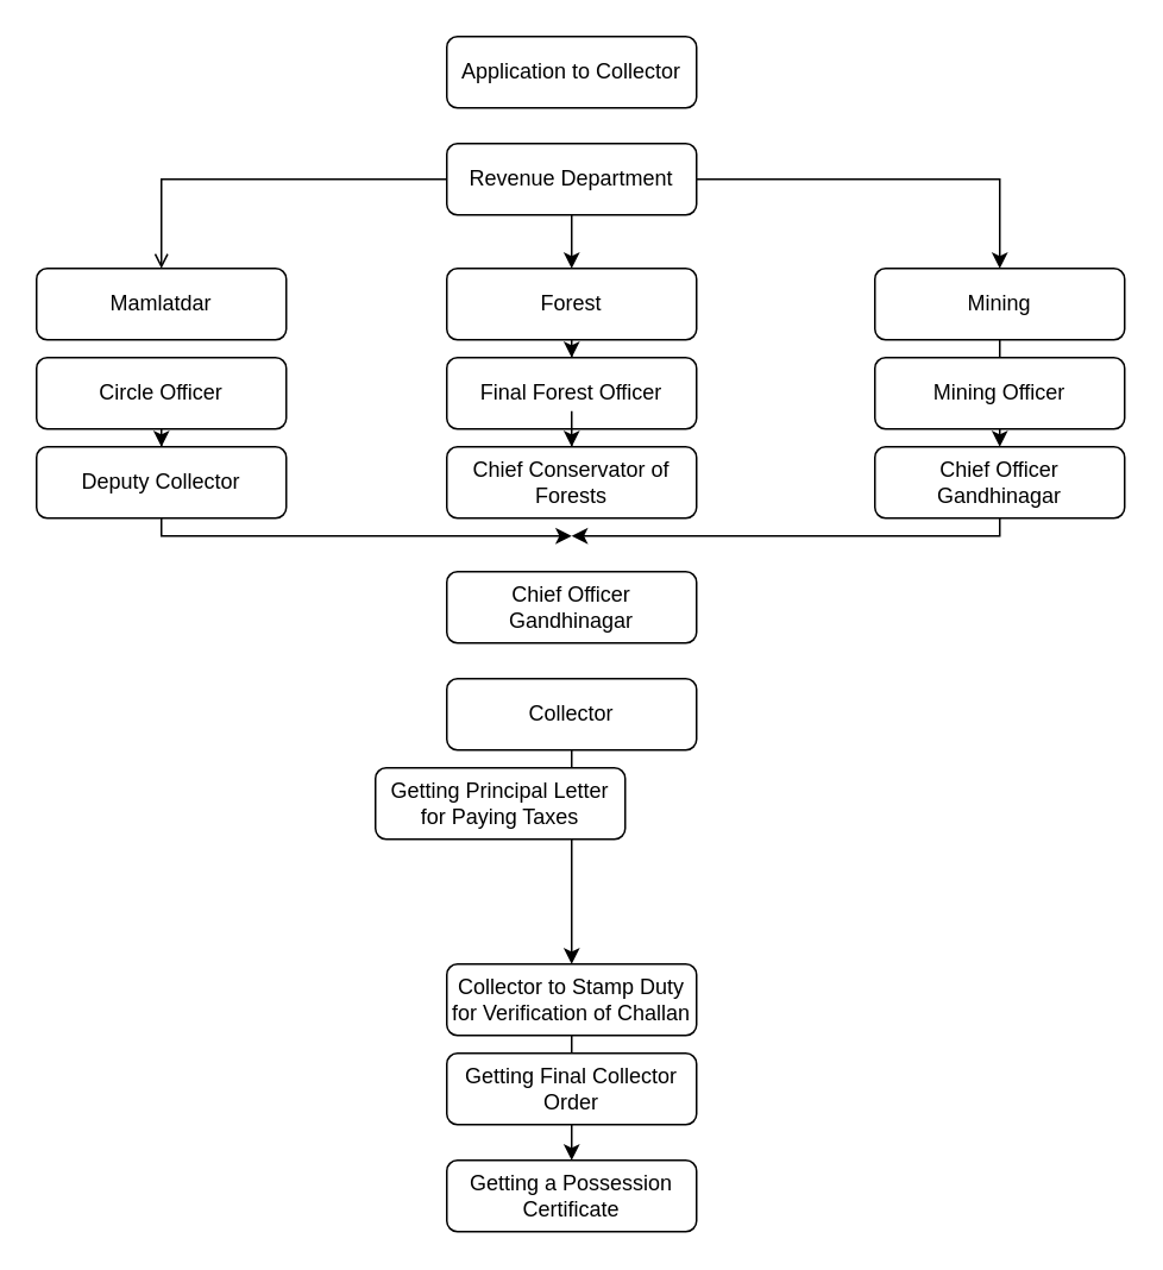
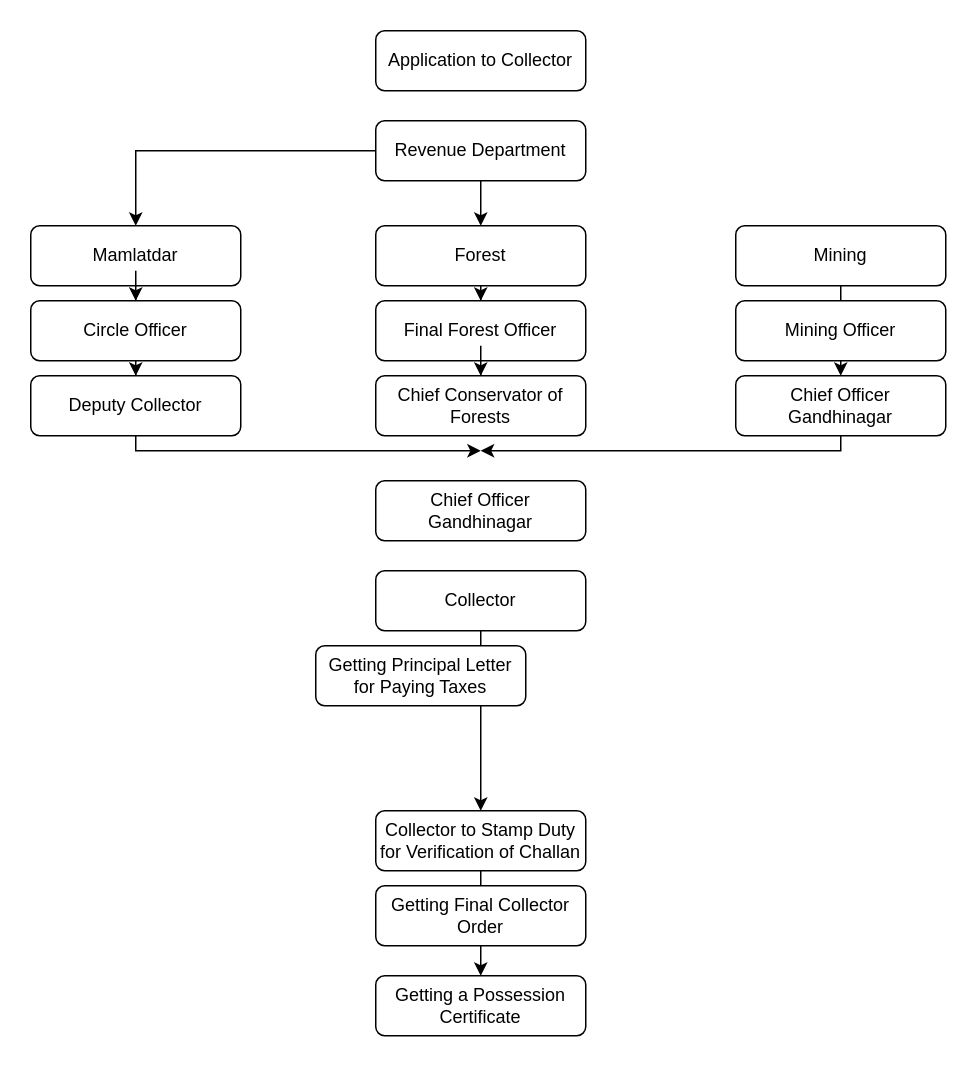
- <mxCell id="4" value="" style="edgeStyle=orthogonalEdgeStyle;rounded=0;orthogonalLoop=1;jettySize=auto;html=1;entryX=0.5;entryY=0;entryDx=0;entryDy=0;" edge="1" parent="1" source="6" target="11"><mxGeometry relative="1" as="geometry"><mxPoint x="470" y="100" as="targetPoint" /></mxGeometry></mxCell>
- <mxCell id="5" value="" style="edgeStyle=orthogonalEdgeStyle;rounded=0;orthogonalLoop=1;jettySize=auto;html=1;entryX=0.5;entryY=0;entryDx=0;entryDy=0;endArrow=open;" edge="1" parent="1" source="6" target="9"><mxGeometry relative="1" as="geometry"><mxPoint x="170" y="100" as="targetPoint" /></mxGeometry></mxCell>
+ <mxCell id="5" value="" style="edgeStyle=orthogonalEdgeStyle;rounded=0;orthogonalLoop=1;jettySize=auto;html=1;entryX=0.5;entryY=0;entryDx=0;entryDy=0;" edge="1" parent="1" source="6" target="9"><mxGeometry relative="1" as="geometry"><mxPoint x="170" y="100" as="targetPoint" /></mxGeometry></mxCell>
+ <mxCell id="29" value="" style="edgeStyle=orthogonalEdgeStyle;rounded=0;orthogonalLoop=1;jettySize=auto;html=1;" edge="1" parent="1" source="9" target="30"><mxGeometry relative="1" as="geometry"><mxPoint x="90" y="180" as="sourcePoint" /><mxPoint x="90" y="250" as="targetPoint" /></mxGeometry></mxCell>
